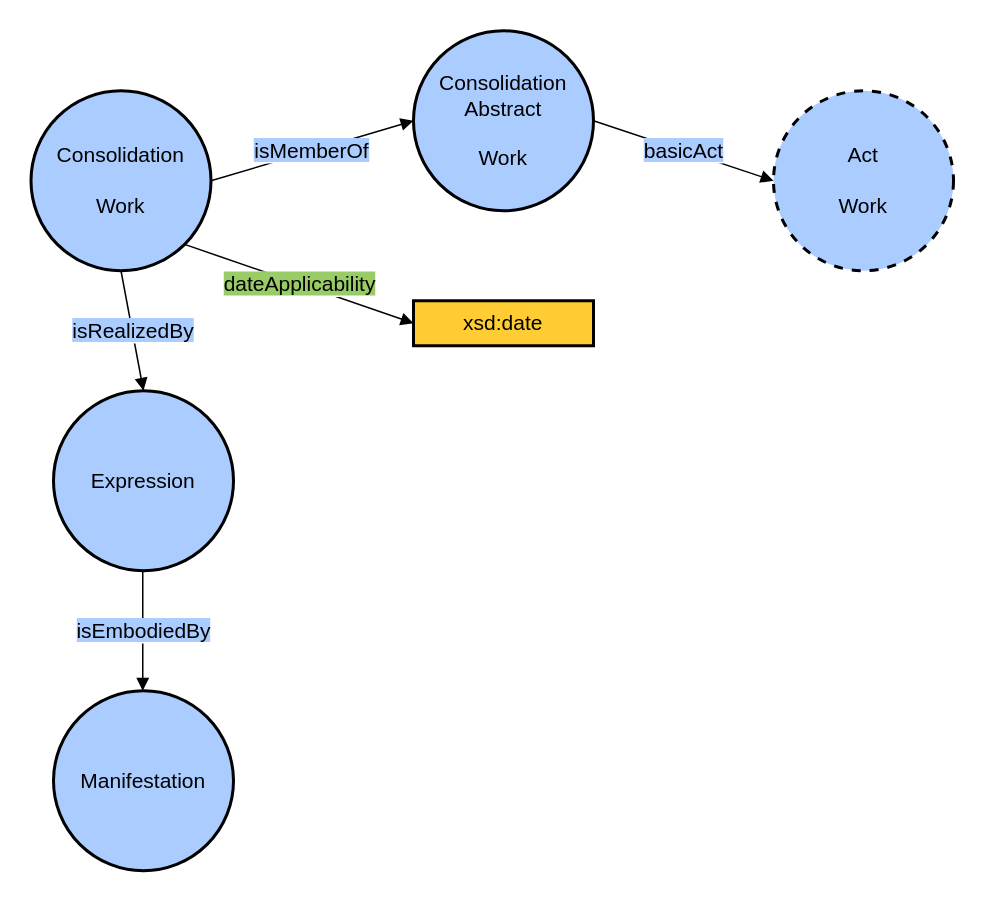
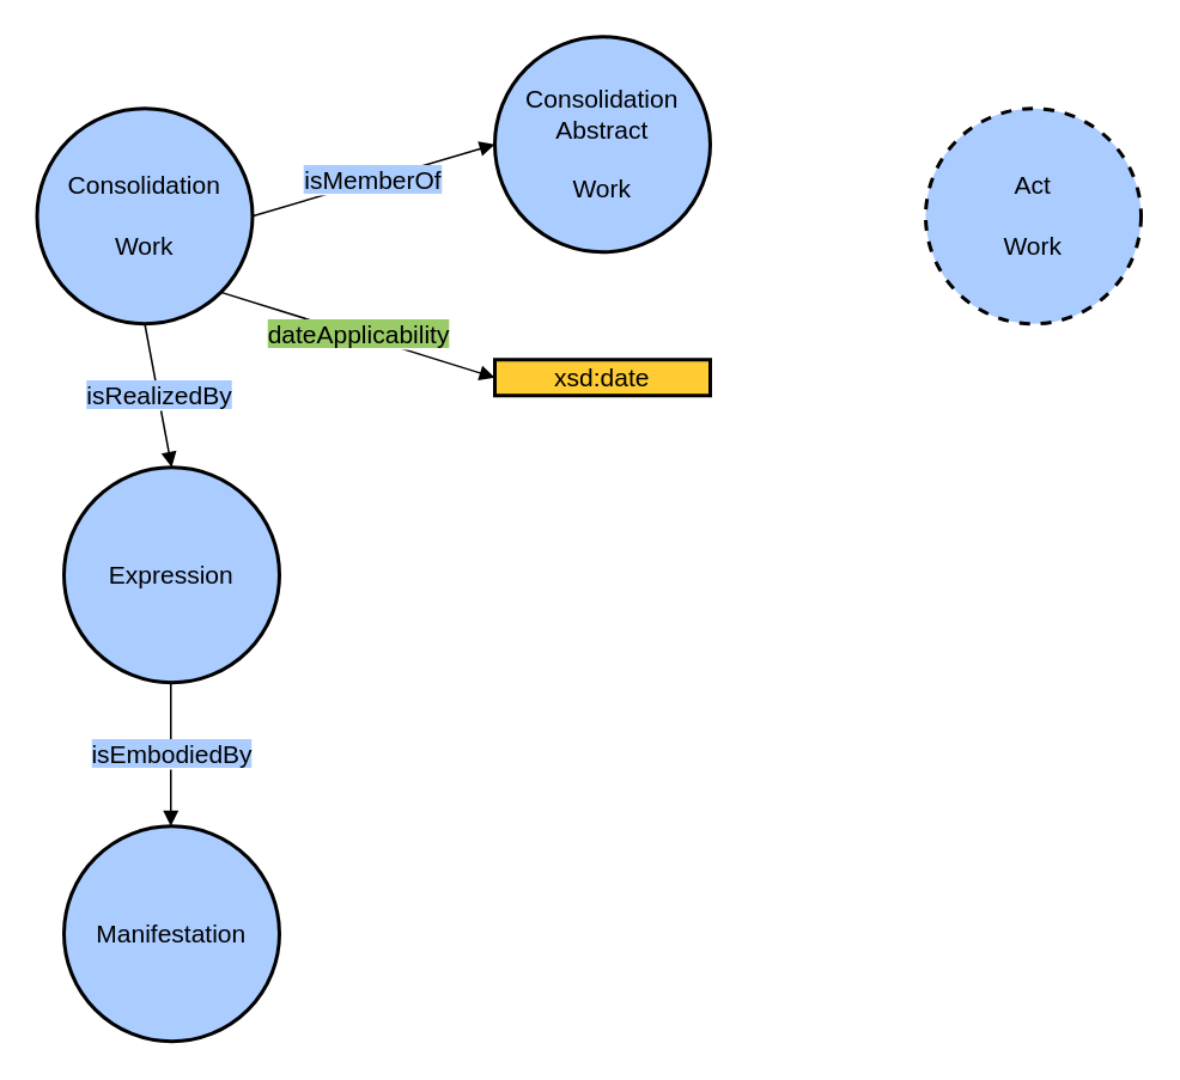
- <mxCell id="12" value="&lt;span style=&quot;background-color: rgb(170 , 204 , 255)&quot;&gt;basicAct&lt;/span&gt;" style="endArrow=block;html=1;strokeColor=#000000;fontSize=14;fontColor=#000000;endFill=1;exitX=1;exitY=0.5;exitDx=0;exitDy=0;entryX=0;entryY=0.5;entryDx=0;entryDy=0;" edge="1" parent="1" source="2" target="11"><mxGeometry width="50" height="50" relative="1" as="geometry"><mxPoint x="145" y="70" as="sourcePoint" /><mxPoint x="145" y="-10" as="targetPoint" /><Array as="points" /></mxGeometry></mxCell>
- <mxCell id="4" value="xsd:date" style="whiteSpace=wrap;html=1;rounded=0;shadow=0;glass=0;comic=0;strokeColor=#000000;strokeWidth=2;fillColor=#fc3;gradientColor=none;fontSize=14;fontColor=#000000;align=center;" parent="1" vertex="1"><mxGeometry x="275" y="200" width="120" height="30" as="geometry" /></mxCell>
+ <mxCell id="4" value="xsd:date" style="whiteSpace=wrap;html=1;rounded=0;shadow=0;glass=0;comic=0;strokeColor=#000000;strokeWidth=2;fillColor=#fc3;gradientColor=none;fontSize=14;fontColor=#000000;align=center;" parent="1" vertex="1"><mxGeometry x="275" y="200" width="120" height="20" as="geometry" /></mxCell>
